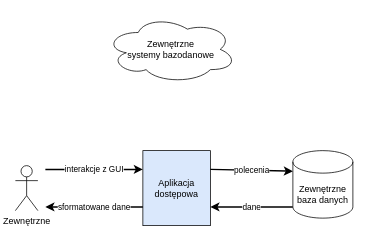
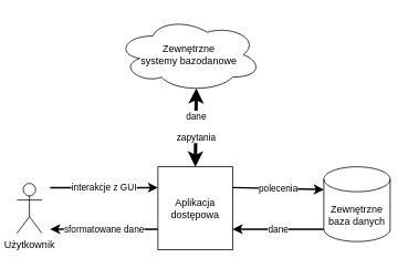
+ <mxCell id="10" value="dane&lt;br&gt;&lt;br&gt;zapytania" style="endArrow=classic;html=1;rounded=0;entryX=0.5;entryY=0;entryDx=0;entryDy=0;exitX=0.55;exitY=0.95;exitDx=0;exitDy=0;exitPerimeter=0;startArrow=classic;startFill=1;endSize=6;strokeWidth=4;" parent="1" source="9" target="3" edge="1"><mxGeometry width="50" height="50" relative="1" as="geometry"><mxPoint x="160" y="220" as="sourcePoint" /><mxPoint x="210" y="170" as="targetPoint" /></mxGeometry></mxCell>
- <mxCell id="3" value="Aplikacja&lt;br&gt;dostępowa" style="rounded=0;whiteSpace=wrap;html=1;fillColor=#dae8fc;" parent="1" vertex="1"><mxGeometry x="190" y="200" width="90" height="100" as="geometry" /></mxCell>
+ <mxCell id="3" value="Aplikacja&lt;br&gt;dostępowa" style="rounded=0;whiteSpace=wrap;html=1;" parent="1" vertex="1"><mxGeometry x="190" y="200" width="90" height="100" as="geometry" /></mxCell>
- <mxCell id="2" value="Zewnętrzne" style="shape=umlActor;verticalLabelPosition=bottom;verticalAlign=top;html=1;" parent="1" vertex="1"><mxGeometry x="20" y="220" width="30" height="60" as="geometry" /></mxCell>
+ <mxCell id="2" value="Użytkownik" style="shape=umlActor;verticalLabelPosition=bottom;verticalAlign=top;html=1;" parent="1" vertex="1"><mxGeometry x="20" y="220" width="30" height="60" as="geometry" /></mxCell>
